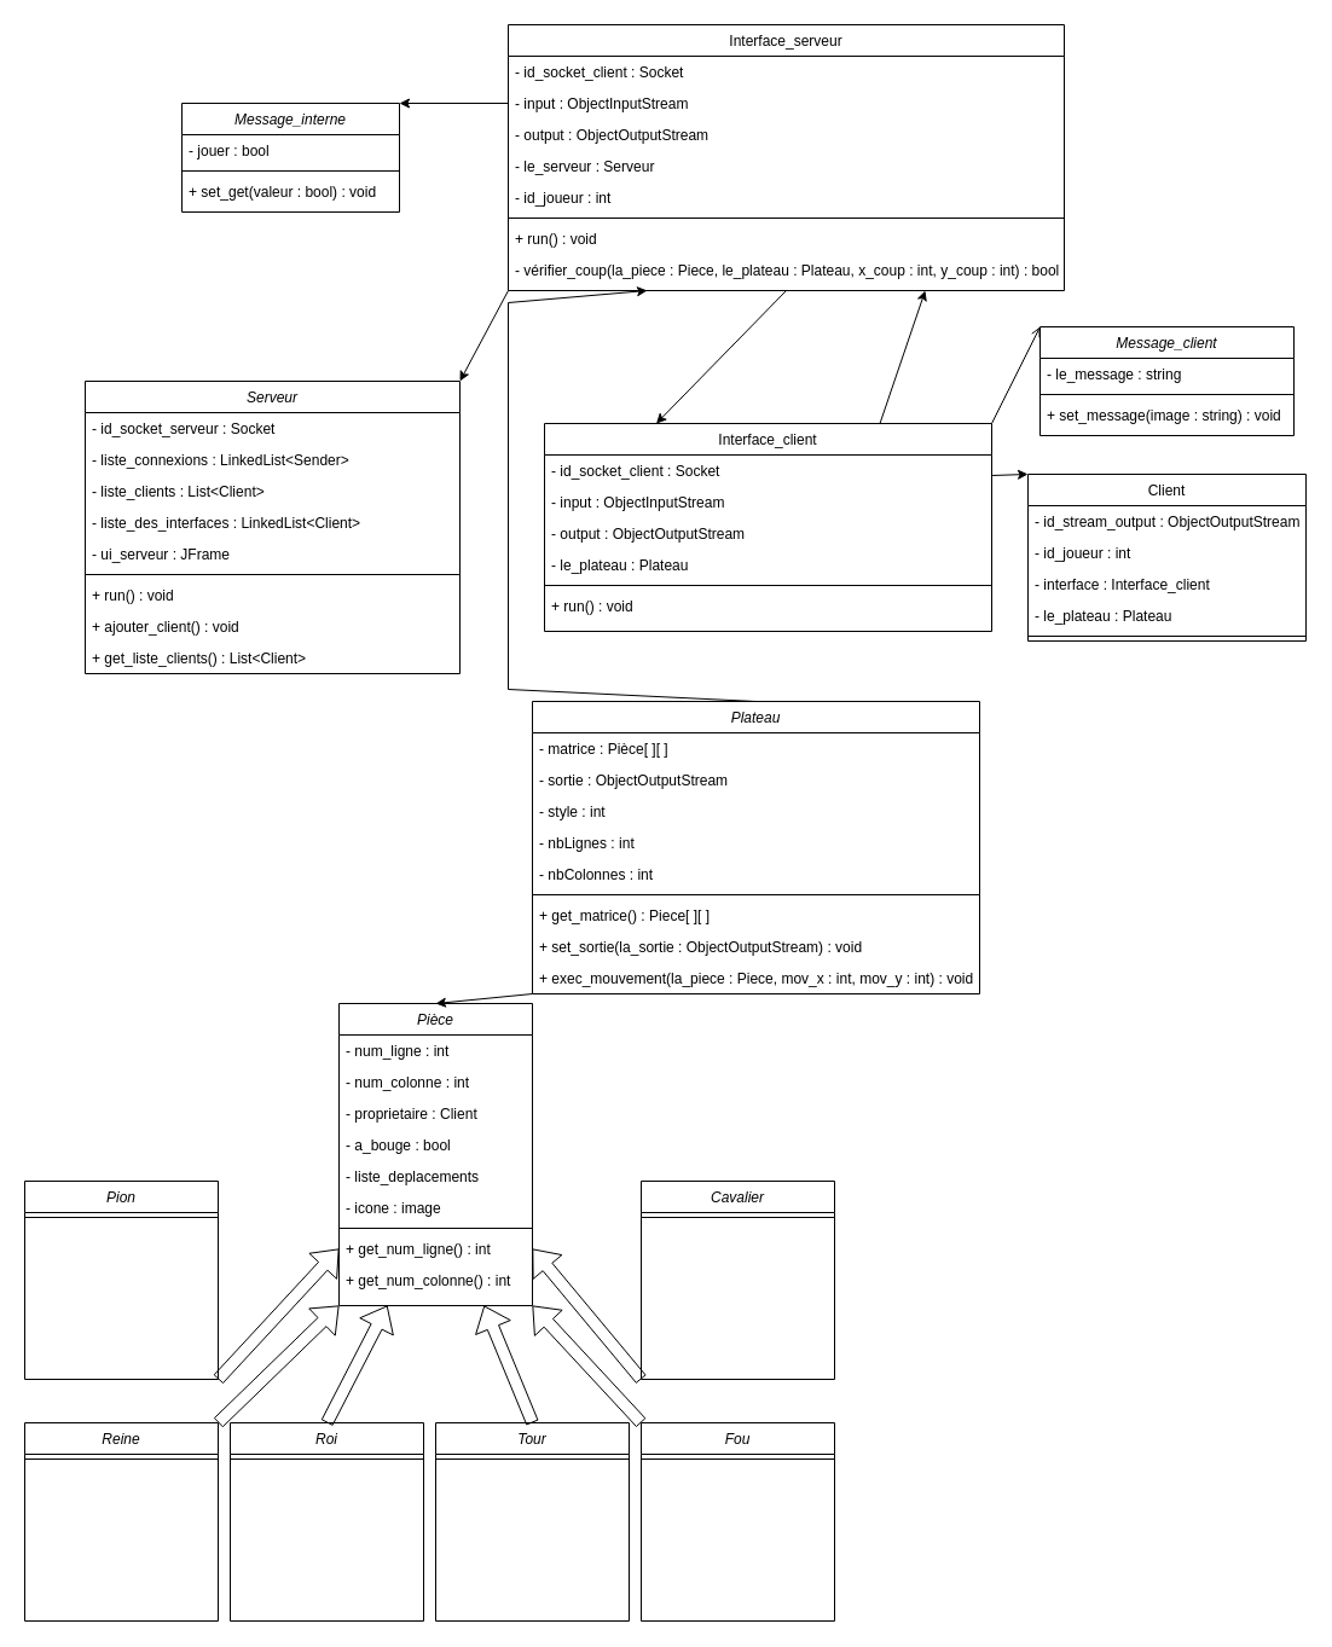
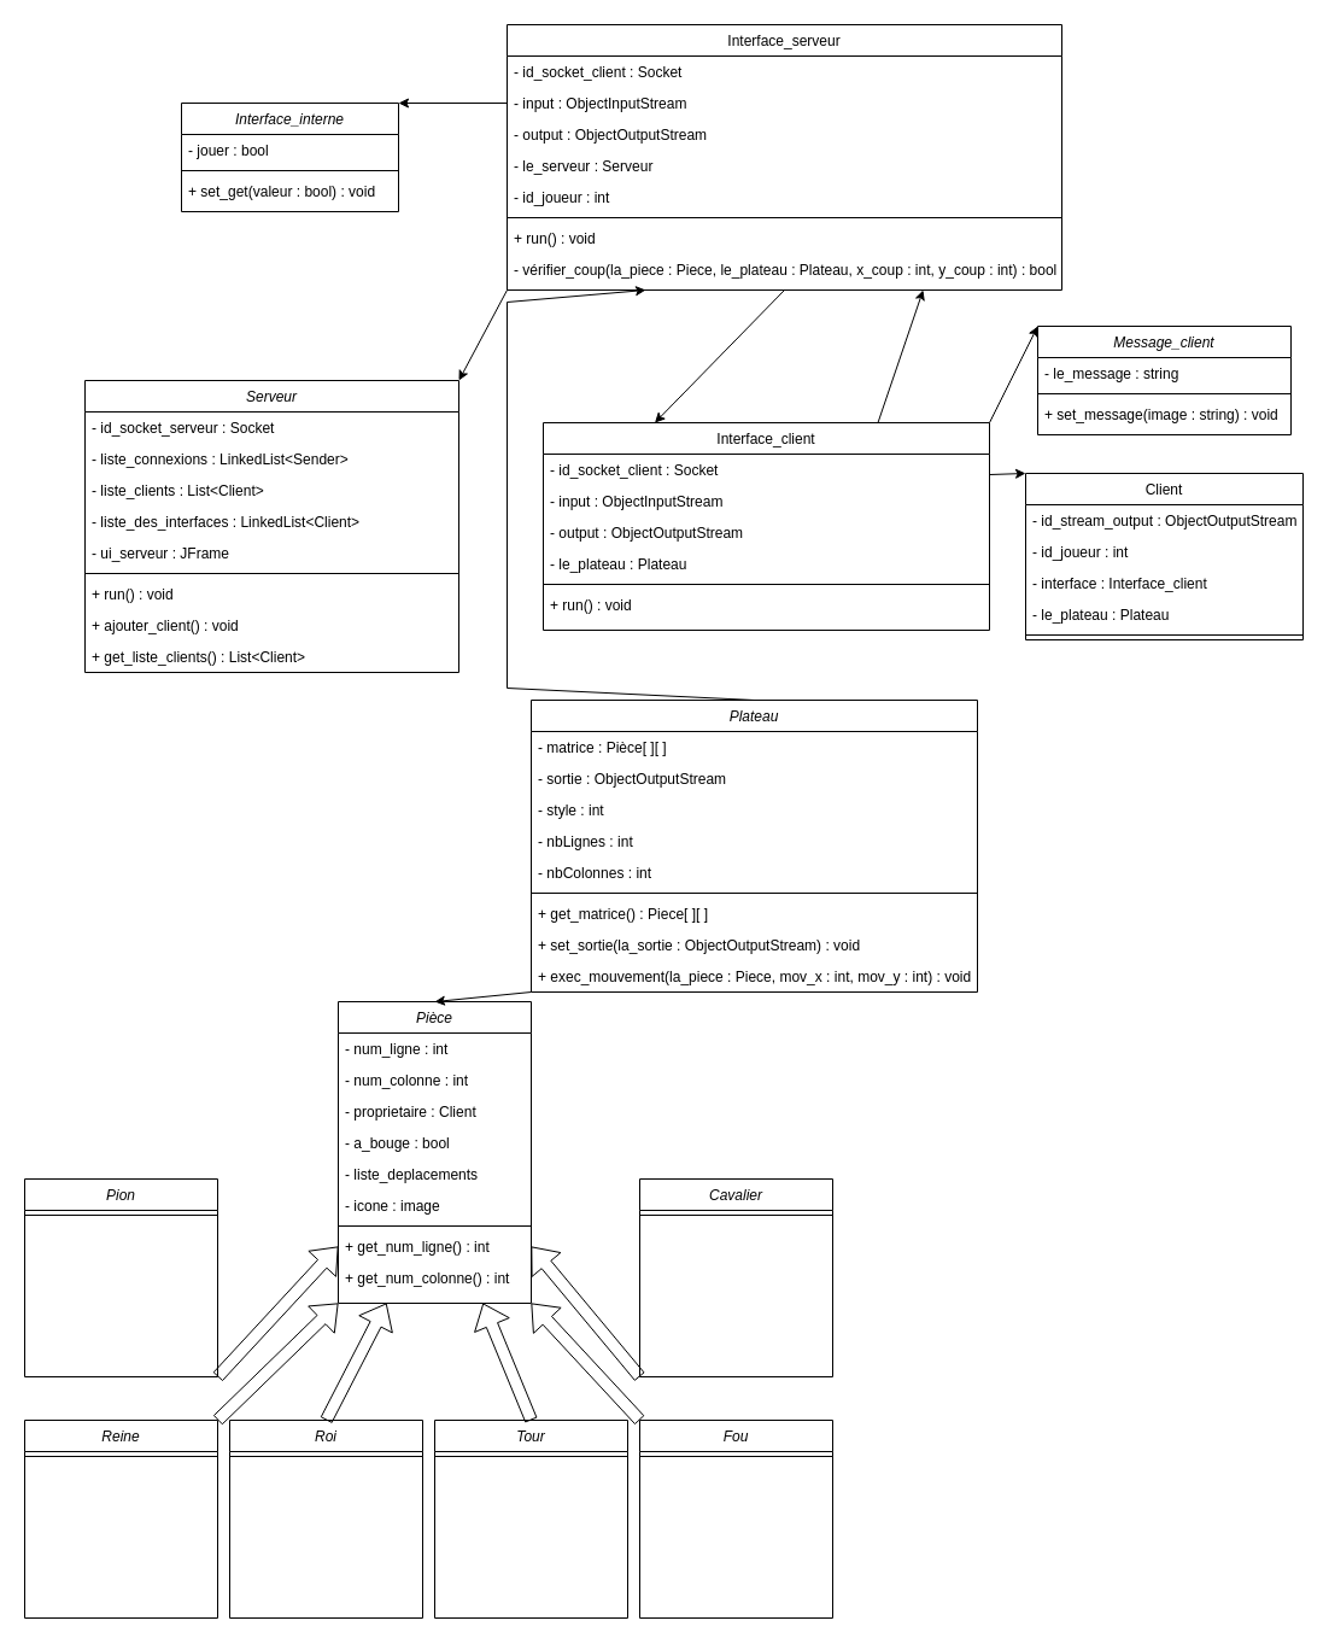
- <mxCell id="78" value="Message_interne" style="swimlane;fontStyle=2;align=center;verticalAlign=top;childLayout=stackLayout;horizontal=1;startSize=26;horizontalStack=0;resizeParent=1;resizeLast=0;collapsible=1;marginBottom=0;rounded=0;shadow=0;strokeWidth=1;" vertex="1" parent="1"><mxGeometry x="150" y="85" width="180" height="90" as="geometry"><mxRectangle x="230" y="140" width="160" height="26" as="alternateBounds" /></mxGeometry></mxCell>
+ <mxCell id="78" value="Interface_interne" style="swimlane;fontStyle=2;align=center;verticalAlign=top;childLayout=stackLayout;horizontal=1;startSize=26;horizontalStack=0;resizeParent=1;resizeLast=0;collapsible=1;marginBottom=0;rounded=0;shadow=0;strokeWidth=1;" vertex="1" parent="1"><mxGeometry x="150" y="85" width="180" height="90" as="geometry"><mxRectangle x="230" y="140" width="160" height="26" as="alternateBounds" /></mxGeometry></mxCell>
- <mxCell id="87" value="" style="endArrow=open;html=1;rounded=0;entryX=0;entryY=0;entryDx=0;entryDy=0;exitX=1;exitY=0;exitDx=0;exitDy=0;" edge="1" parent="1" source="12" target="83"><mxGeometry width="50" height="50" relative="1" as="geometry"><mxPoint x="480" y="730" as="sourcePoint" /><mxPoint x="530" y="680" as="targetPoint" /></mxGeometry></mxCell>
+ <mxCell id="87" value="" style="endArrow=classic;html=1;rounded=0;entryX=0;entryY=0;entryDx=0;entryDy=0;exitX=1;exitY=0;exitDx=0;exitDy=0;" edge="1" parent="1" source="12" target="83"><mxGeometry width="50" height="50" relative="1" as="geometry"><mxPoint x="480" y="730" as="sourcePoint" /><mxPoint x="530" y="680" as="targetPoint" /></mxGeometry></mxCell>
